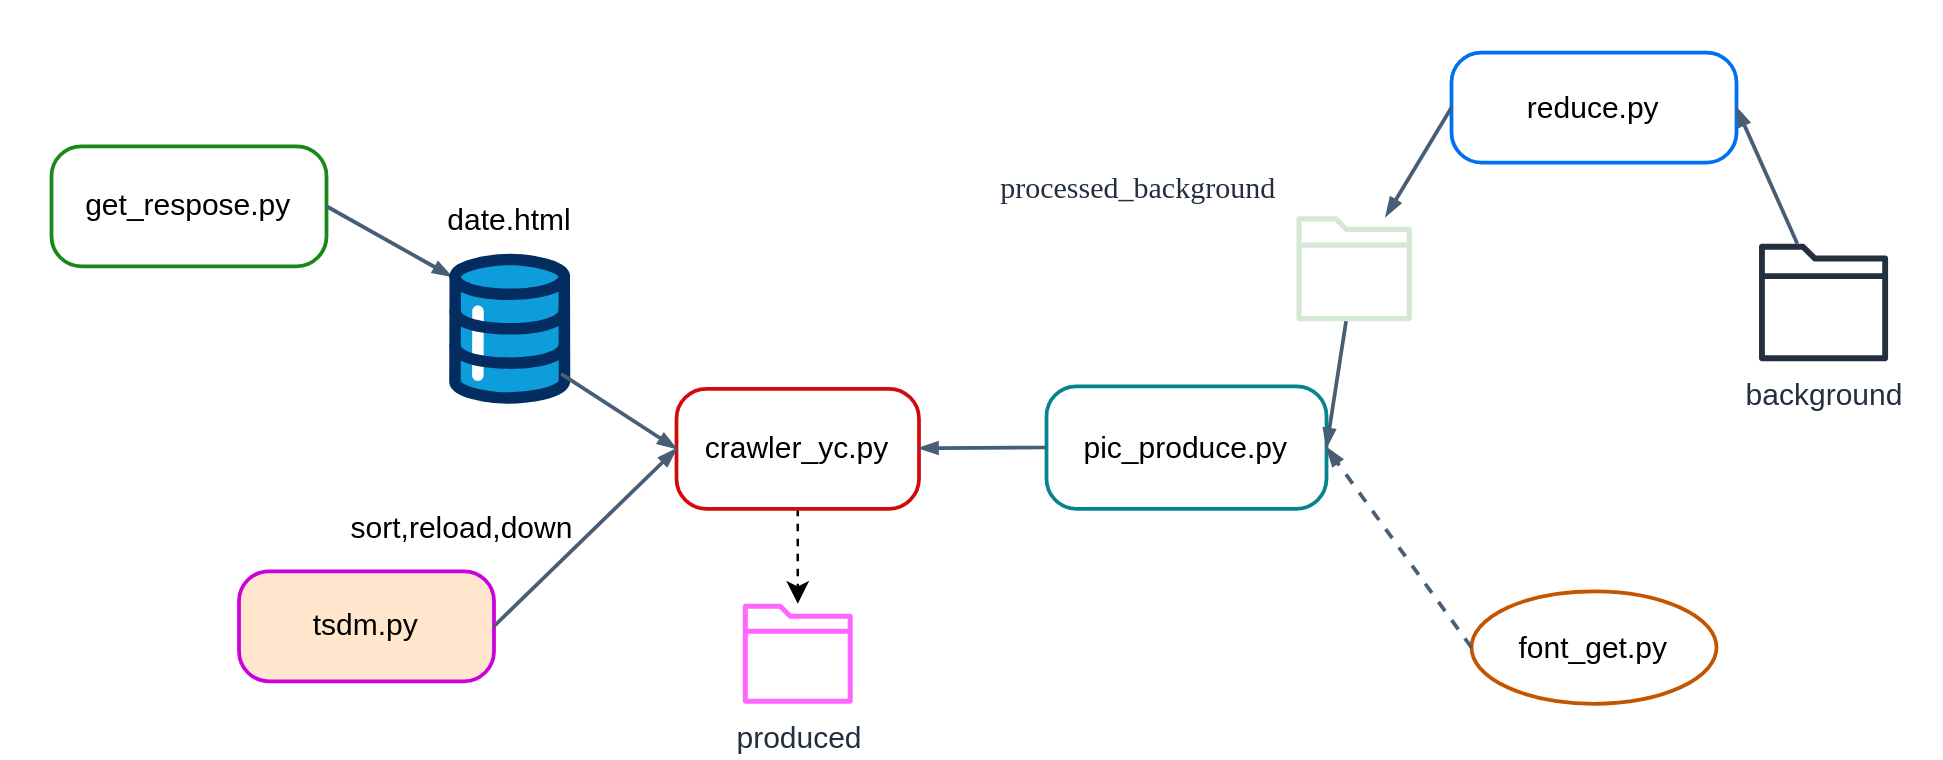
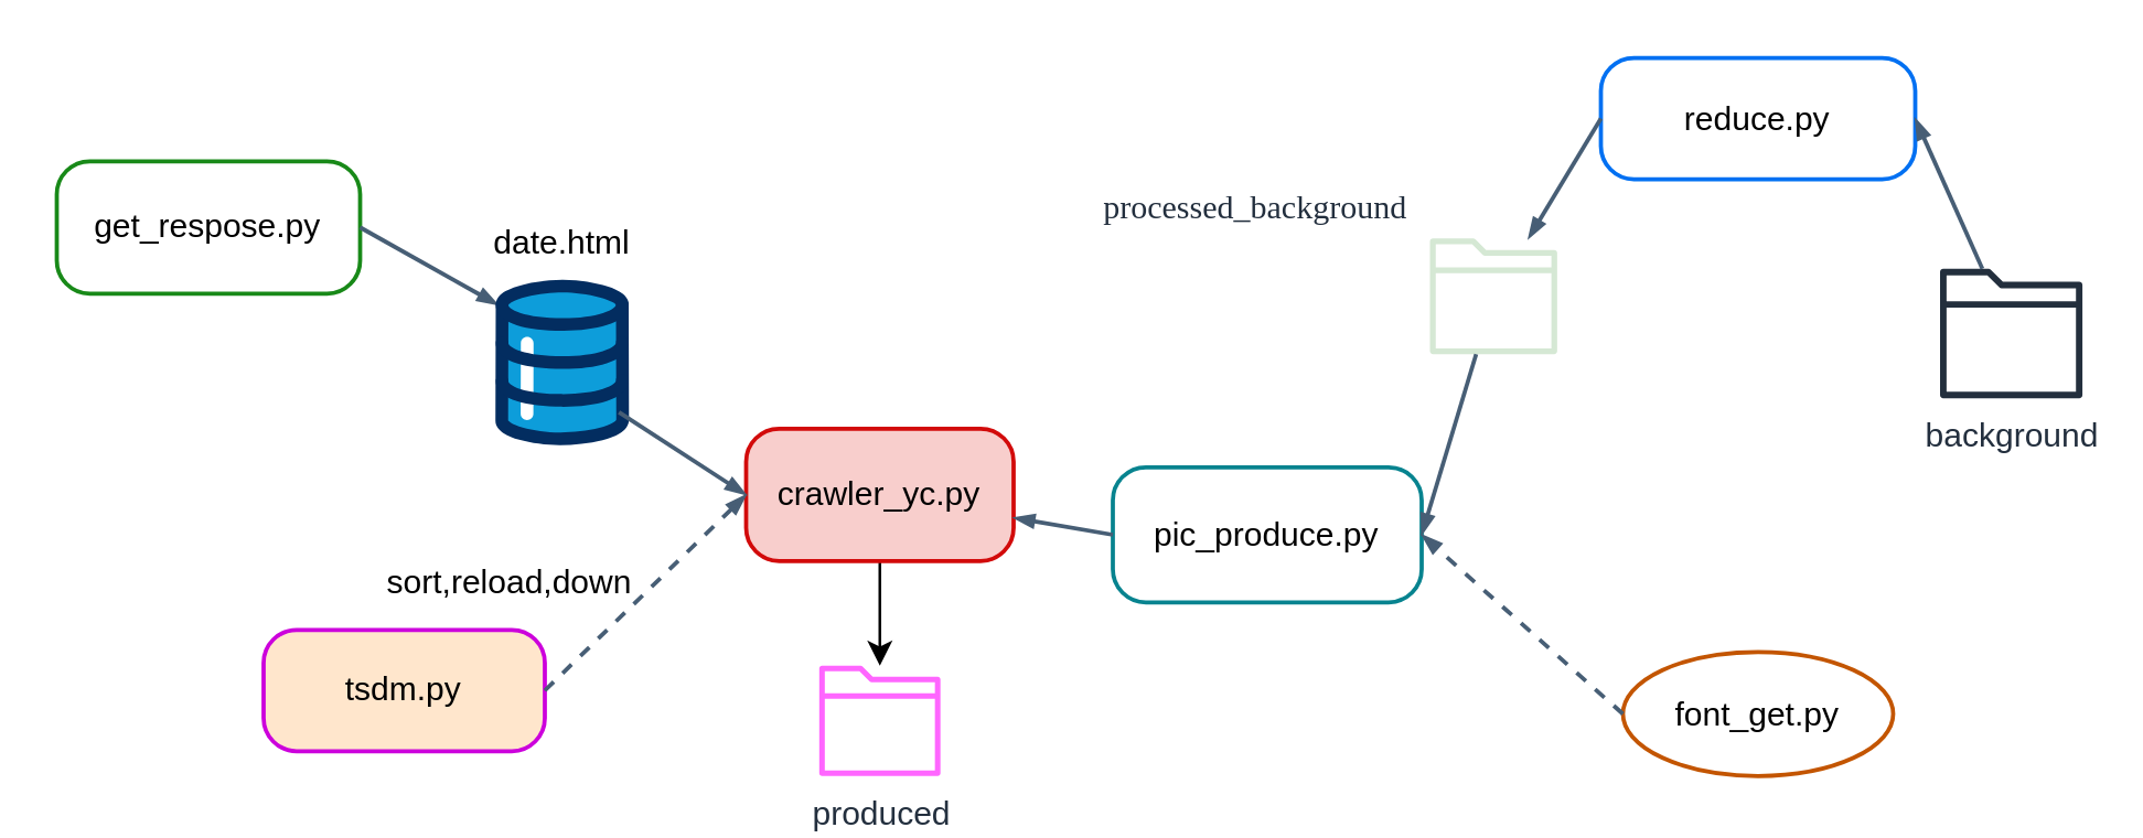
- <mxCell id="6" value="pic_produce.py" style="rounded=1;whiteSpace=wrap;html=1;strokeColor=#07838f;fillColor=#FFFFFF;arcSize=24;absoluteArcSize=1;imageWidth=64;imageHeight=64;strokeWidth=1.5;" vertex="1" parent="1"><mxGeometry x="418" y="154" width="112" height="49" as="geometry" /></mxCell>
+ <mxCell id="6" value="pic_produce.py" style="rounded=1;whiteSpace=wrap;html=1;strokeColor=#07838f;fillColor=#FFFFFF;arcSize=24;absoluteArcSize=1;imageWidth=64;imageHeight=64;strokeWidth=1.5;" vertex="1" parent="1"><mxGeometry x="403" y="169" width="112" height="49" as="geometry" /></mxCell>
- <mxCell id="3" value="crawler_yc.py" style="rounded=1;whiteSpace=wrap;html=1;strokeColor=#d20a0a;fillColor=#FFFFFF;arcSize=24;absoluteArcSize=1;imageWidth=64;imageHeight=64;strokeWidth=1.5;" vertex="1" parent="1"><mxGeometry x="270" y="155" width="97" height="48" as="geometry" /></mxCell>
+ <mxCell id="3" value="crawler_yc.py" style="rounded=1;whiteSpace=wrap;html=1;strokeColor=#d20a0a;fillColor=#f8cecc;arcSize=24;absoluteArcSize=1;imageWidth=64;imageHeight=64;strokeWidth=1.5;" vertex="1" parent="1"><mxGeometry x="270" y="155" width="97" height="48" as="geometry" /></mxCell>
- <mxCell id="11" value="" style="endArrow=blockThin;html=1;strokeColor=#475e75;bendable=1;rounded=0;endFill=1;endSize=4;strokeWidth=1.5;startSize=4;startArrow=none;startFill=0;exitX=1;exitY=0.5;exitDx=0;exitDy=0;entryX=0;entryY=0.5;entryDx=0;entryDy=0;" edge="1" parent="1" source="8" target="3"><mxGeometry width="50" height="50" relative="1" as="geometry"><mxPoint x="400" y="173" as="sourcePoint" /><mxPoint x="520" y="173" as="targetPoint" /><Array as="points" /></mxGeometry></mxCell>
+ <mxCell id="11" value="" style="endArrow=blockThin;html=1;strokeColor=#475e75;bendable=1;rounded=0;endFill=1;endSize=4;strokeWidth=1.5;startSize=4;startArrow=none;startFill=0;exitX=1;exitY=0.5;exitDx=0;exitDy=0;entryX=0;entryY=0.5;entryDx=0;entryDy=0;dashed=1;" edge="1" parent="1" source="8" target="3"><mxGeometry width="50" height="50" relative="1" as="geometry"><mxPoint x="400" y="173" as="sourcePoint" /><mxPoint x="520" y="173" as="targetPoint" /><Array as="points" /></mxGeometry></mxCell>
- <mxCell id="2" style="edgeStyle=orthogonalEdgeStyle;rounded=0;orthogonalLoop=1;jettySize=auto;html=1;exitX=0.5;exitY=1;exitDx=0;exitDy=0;dashed=1;" edge="1" parent="1" source="3" target="21"><mxGeometry relative="1" as="geometry"><mxPoint x="318.667" y="280.03" as="targetPoint" /></mxGeometry></mxCell>
+ <mxCell id="2" style="edgeStyle=orthogonalEdgeStyle;rounded=0;orthogonalLoop=1;jettySize=auto;html=1;exitX=0.5;exitY=1;exitDx=0;exitDy=0;" edge="1" parent="1" source="3" target="21"><mxGeometry relative="1" as="geometry"><mxPoint x="318.667" y="280.03" as="targetPoint" /></mxGeometry></mxCell>
